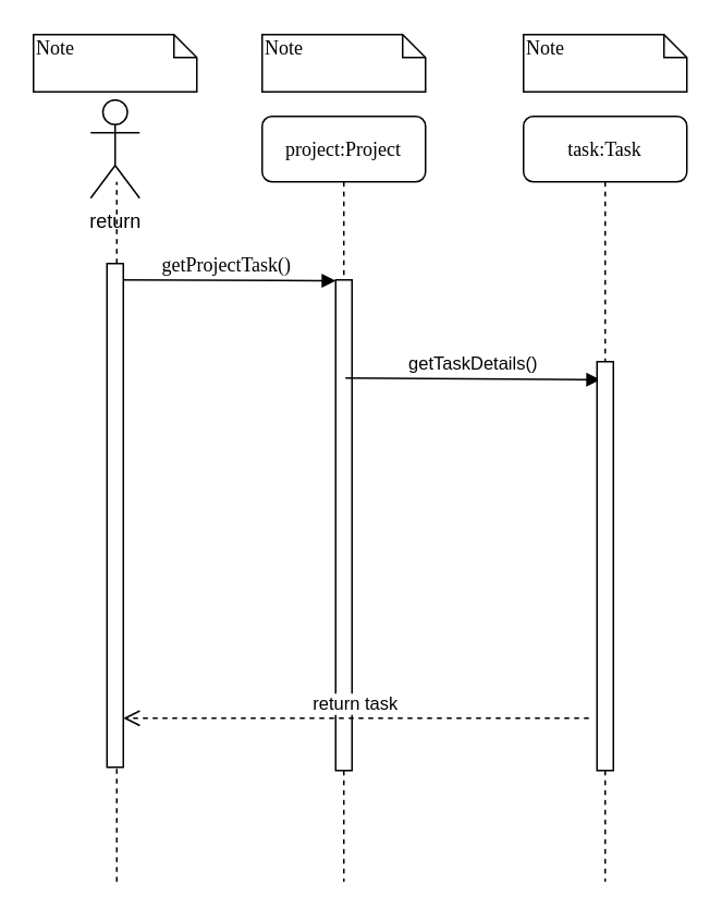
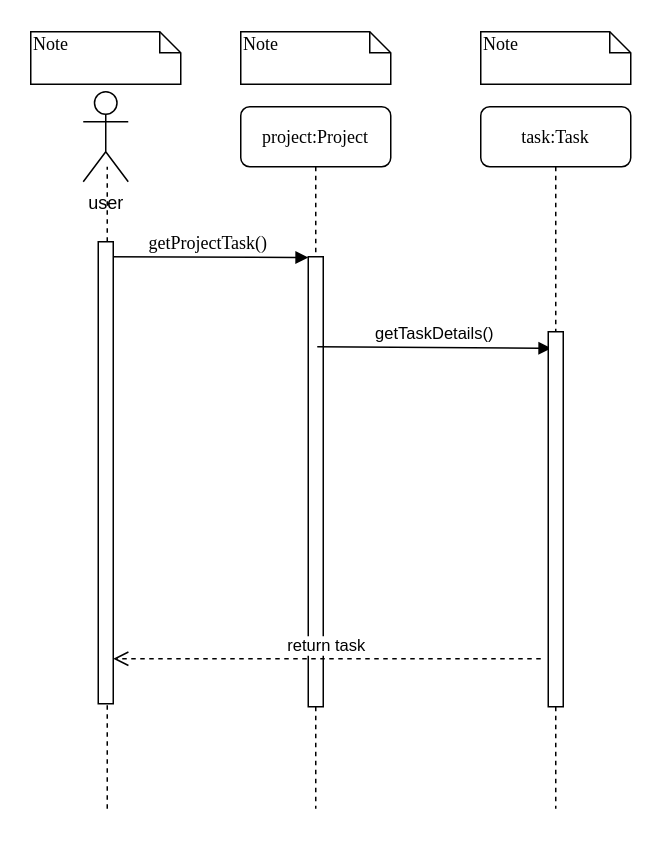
- <mxCell id="12" value="return&lt;br&gt;" style="shape=umlActor;html=1;verticalLabelPosition=bottom;verticalAlign=top;align=center;" vertex="1" parent="1"><mxGeometry x="55" y="60.5" width="30" height="60" as="geometry" /></mxCell>
+ <mxCell id="12" value="user&lt;br&gt;" style="shape=umlActor;html=1;verticalLabelPosition=bottom;verticalAlign=top;align=center;" vertex="1" parent="1"><mxGeometry x="55" y="60.5" width="30" height="60" as="geometry" /></mxCell>
